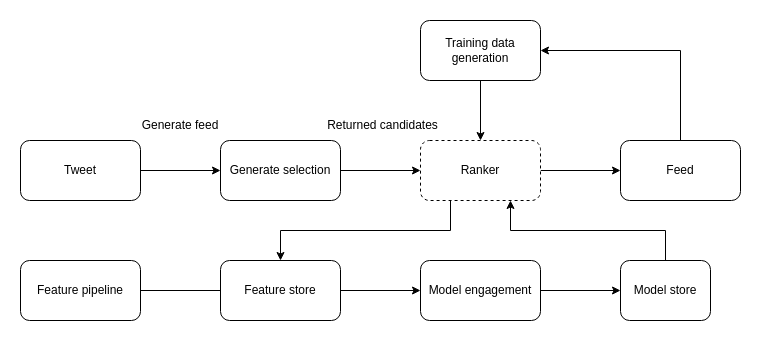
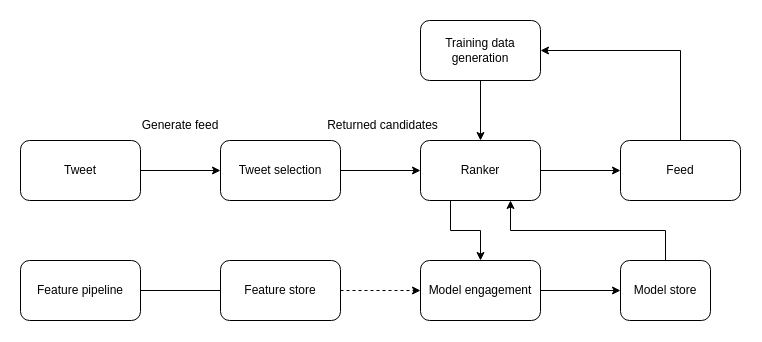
- <mxCell id="5" value="Generate selection" style="rounded=1;whiteSpace=wrap;html=1;" parent="1" vertex="1"><mxGeometry x="220" y="140" width="120" height="60" as="geometry" /></mxCell>
+ <mxCell id="5" value="Tweet selection" style="rounded=1;whiteSpace=wrap;html=1;" parent="1" vertex="1"><mxGeometry x="220" y="140" width="120" height="60" as="geometry" /></mxCell>
- <mxCell id="9" value="Ranker" style="rounded=1;whiteSpace=wrap;html=1;dashed=1;" parent="1" vertex="1"><mxGeometry x="420" y="140" width="120" height="60" as="geometry" /></mxCell>
+ <mxCell id="9" value="Ranker" style="rounded=1;whiteSpace=wrap;html=1;" parent="1" vertex="1"><mxGeometry x="420" y="140" width="120" height="60" as="geometry" /></mxCell>
- <mxCell id="8" style="edgeStyle=orthogonalEdgeStyle;rounded=0;orthogonalLoop=1;jettySize=auto;html=1;exitX=0.25;exitY=1;exitDx=0;exitDy=0;" edge="1" parent="1" source="9" target="16"><mxGeometry relative="1" as="geometry" /></mxCell>
+ <mxCell id="8" style="edgeStyle=orthogonalEdgeStyle;rounded=0;orthogonalLoop=1;jettySize=auto;html=1;exitX=0.25;exitY=1;exitDx=0;exitDy=0;" edge="1" parent="1" source="9" target="22"><mxGeometry relative="1" as="geometry" /></mxCell>
- <mxCell id="15" style="edgeStyle=orthogonalEdgeStyle;rounded=0;orthogonalLoop=1;jettySize=auto;html=1;exitX=1;exitY=0.5;exitDx=0;exitDy=0;entryX=0;entryY=0.5;entryDx=0;entryDy=0;" edge="1" parent="1" source="16" target="22"><mxGeometry relative="1" as="geometry" /></mxCell>
+ <mxCell id="15" style="edgeStyle=orthogonalEdgeStyle;rounded=0;orthogonalLoop=1;jettySize=auto;html=1;exitX=1;exitY=0.5;exitDx=0;exitDy=0;entryX=0;entryY=0.5;entryDx=0;entryDy=0;dashed=1;" edge="1" parent="1" source="16" target="22"><mxGeometry relative="1" as="geometry" /></mxCell>
